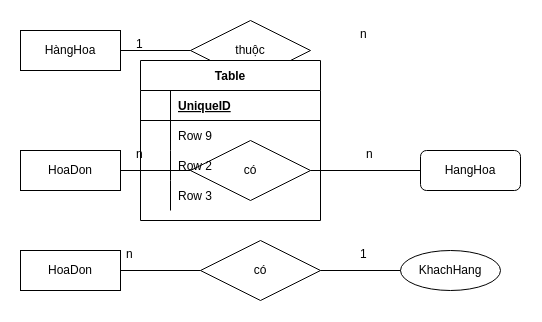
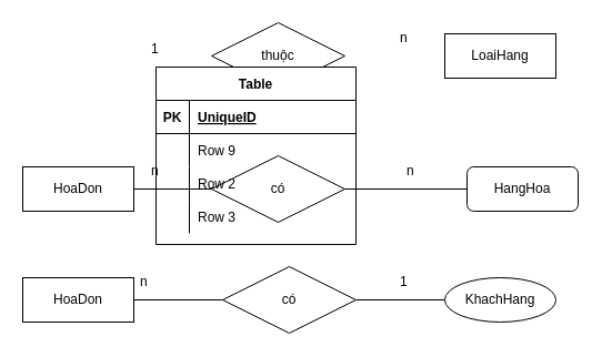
- <mxCell id="2" value="HàngHoa" style="whiteSpace=wrap;html=1;align=center;" vertex="1" parent="1"><mxGeometry x="20" y="30" width="100" height="40" as="geometry" /></mxCell>
- <mxCell id="11" value="" style="endArrow=none;html=1;rounded=0;exitX=1;exitY=0.5;exitDx=0;exitDy=0;entryX=0;entryY=0.5;entryDx=0;entryDy=0;" edge="1" parent="1" source="2" target="8"><mxGeometry relative="1" as="geometry"><mxPoint x="150" y="140" as="sourcePoint" /><mxPoint x="310" y="140" as="targetPoint" /></mxGeometry></mxCell>
+ <mxCell id="3" value="LoaiHang" style="whiteSpace=wrap;html=1;align=center;" vertex="1" parent="1"><mxGeometry x="400" y="30" width="100" height="40" as="geometry" /></mxCell>
+ <mxCell id="24" value="PK" style="shape=partialRectangle;connectable=0;fillColor=none;top=0;left=0;bottom=0;right=0;fontStyle=1;overflow=hidden;" vertex="1" parent="23"><mxGeometry width="30" height="30" as="geometry" /></mxCell>
